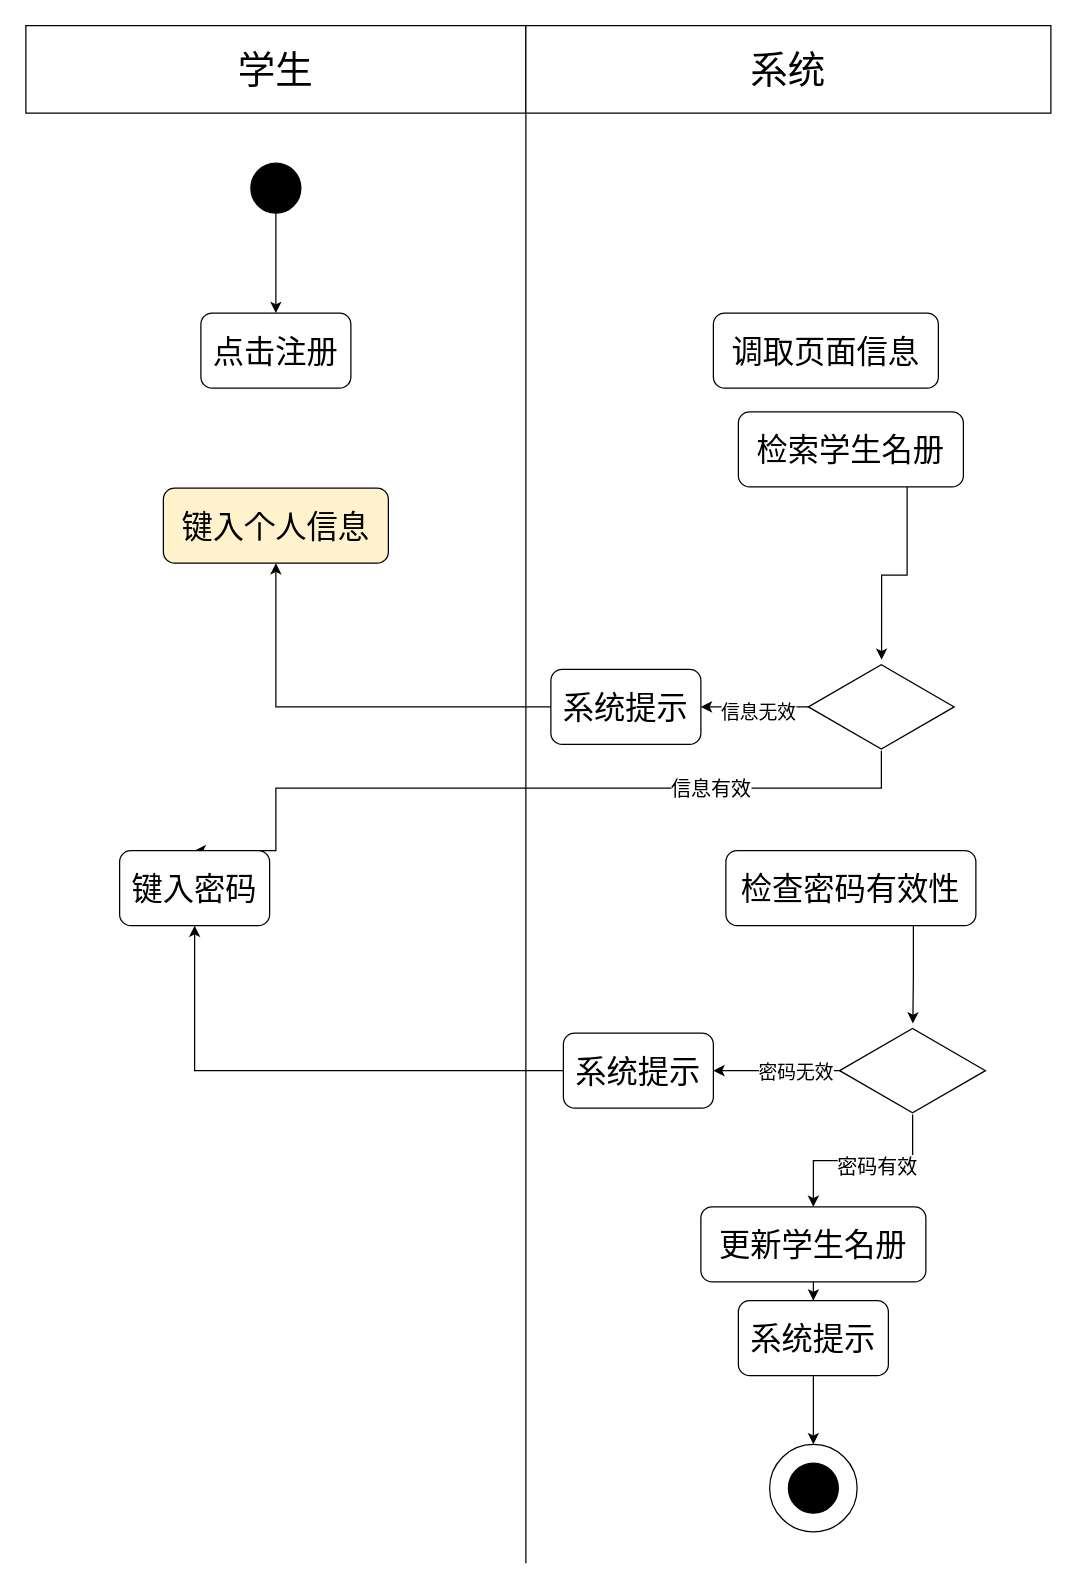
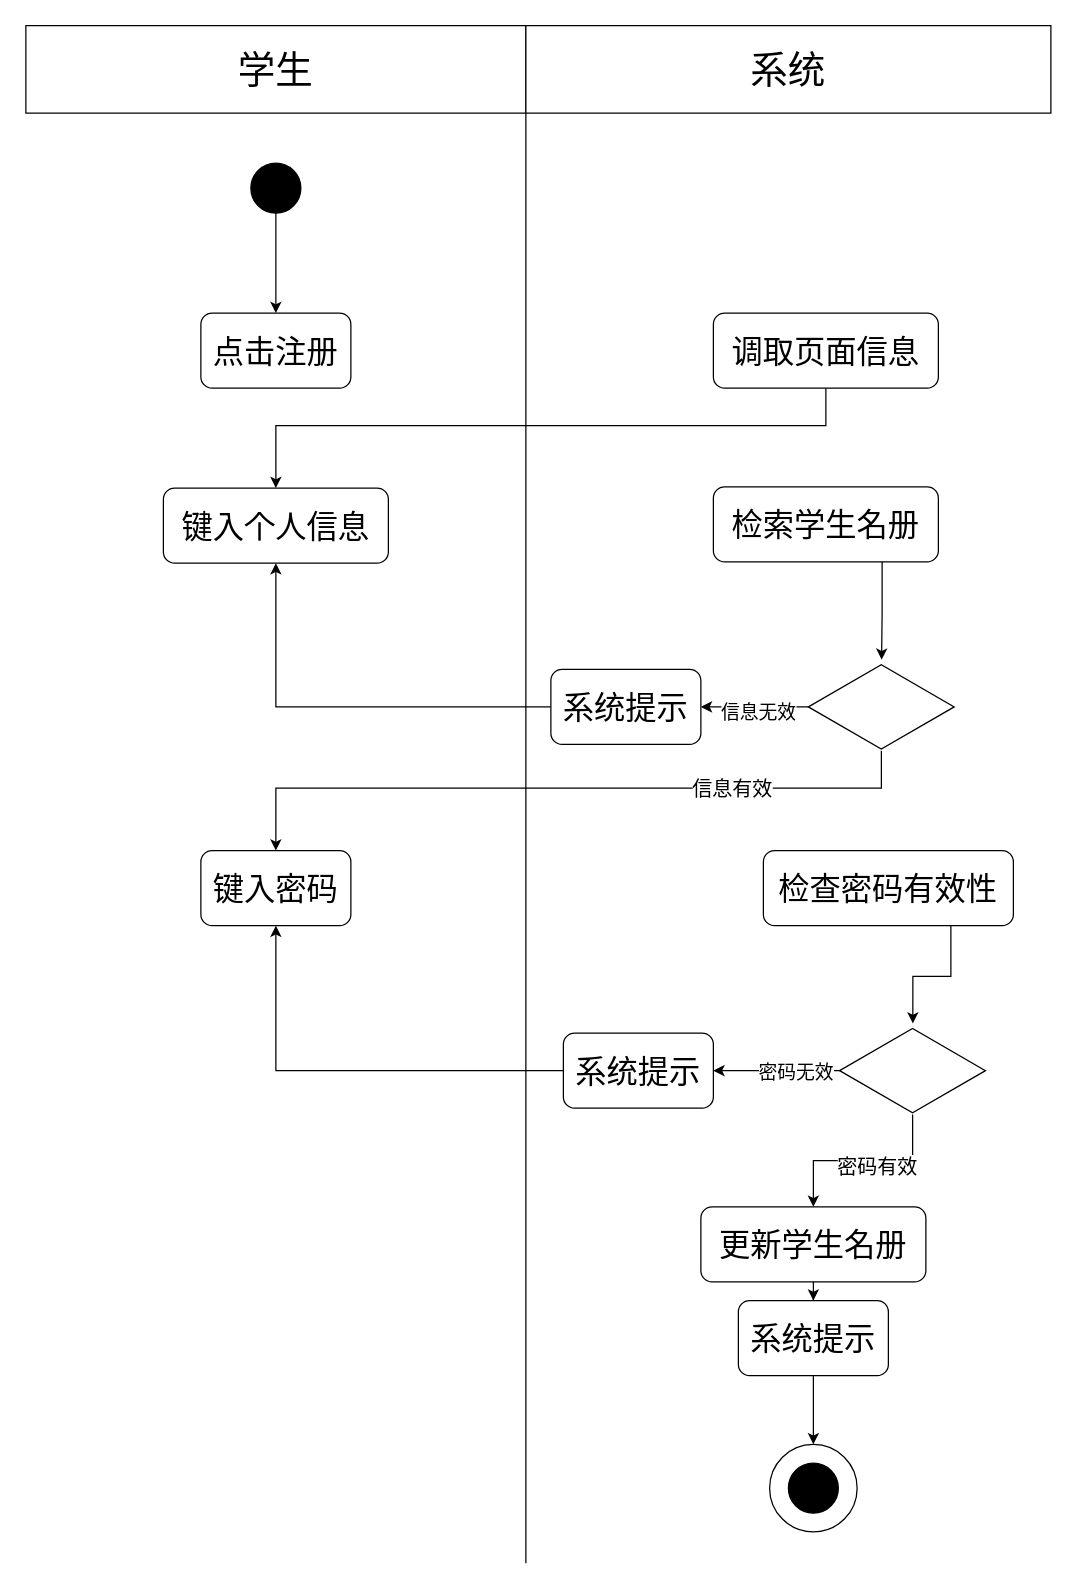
+ <mxCell id="8" style="edgeStyle=orthogonalEdgeStyle;rounded=0;orthogonalLoop=1;jettySize=auto;html=1;entryX=0.5;entryY=0;entryDx=0;entryDy=0;" edge="1" parent="1" source="9" target="10"><mxGeometry relative="1" as="geometry"><Array as="points"><mxPoint x="660" y="340" /><mxPoint x="220" y="340" /></Array></mxGeometry></mxCell>
- <mxCell id="11" value="&lt;font style=&quot;font-size: 25px;&quot;&gt;检索学生名册&lt;/font&gt;" style="rounded=1;whiteSpace=wrap;html=1;" vertex="1" parent="1"><mxGeometry x="590" y="329" width="180" height="60" as="geometry" /></mxCell>
+ <mxCell id="11" value="&lt;font style=&quot;font-size: 25px;&quot;&gt;检索学生名册&lt;/font&gt;" style="rounded=1;whiteSpace=wrap;html=1;" vertex="1" parent="1"><mxGeometry x="570" y="389" width="180" height="60" as="geometry" /></mxCell>
- <mxCell id="10" value="&lt;font style=&quot;font-size: 25px;&quot;&gt;键入个人信息&lt;/font&gt;" style="rounded=1;whiteSpace=wrap;html=1;fillColor=#fff2cc;" vertex="1" parent="1"><mxGeometry x="130" y="390" width="180" height="60" as="geometry" /></mxCell>
+ <mxCell id="10" value="&lt;font style=&quot;font-size: 25px;&quot;&gt;键入个人信息&lt;/font&gt;" style="rounded=1;whiteSpace=wrap;html=1;" vertex="1" parent="1"><mxGeometry x="130" y="390" width="180" height="60" as="geometry" /></mxCell>
- <mxCell id="20" value="&lt;font style=&quot;font-size: 25px;&quot;&gt;键入密码&lt;/font&gt;" style="rounded=1;whiteSpace=wrap;html=1;" vertex="1" parent="1"><mxGeometry x="95" y="680" width="120" height="60" as="geometry" /></mxCell>
+ <mxCell id="20" value="&lt;font style=&quot;font-size: 25px;&quot;&gt;键入密码&lt;/font&gt;" style="rounded=1;whiteSpace=wrap;html=1;" vertex="1" parent="1"><mxGeometry x="160" y="680" width="120" height="60" as="geometry" /></mxCell>
- <mxCell id="21" value="&lt;font style=&quot;font-size: 25px;&quot;&gt;检查密码有效性&lt;/font&gt;" style="rounded=1;whiteSpace=wrap;html=1;" vertex="1" parent="1"><mxGeometry x="580" y="680" width="200" height="60" as="geometry" /></mxCell>
+ <mxCell id="21" value="&lt;font style=&quot;font-size: 25px;&quot;&gt;检查密码有效性&lt;/font&gt;" style="rounded=1;whiteSpace=wrap;html=1;" vertex="1" parent="1"><mxGeometry x="610" y="680" width="200" height="60" as="geometry" /></mxCell>
